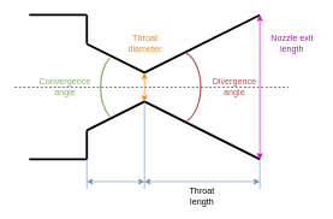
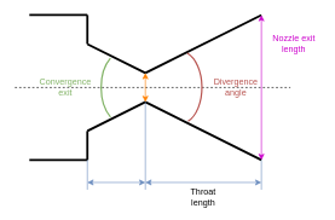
- <mxCell id="21" value="Throat diameter&lt;br&gt;" style="text;html=1;strokeColor=none;fillColor=none;align=center;verticalAlign=middle;whiteSpace=wrap;rounded=0;fontColor=#FF8000;" vertex="1" parent="1"><mxGeometry x="181" y="50" width="40" height="20" as="geometry" /></mxCell>
- <mxCell id="20" value="Convergence angle" style="text;html=1;strokeColor=none;fillColor=none;align=center;verticalAlign=middle;whiteSpace=wrap;rounded=0;fontColor=#82B366;fontSize=12;" vertex="1" parent="1"><mxGeometry x="70" y="110" width="40" height="20" as="geometry" /></mxCell>
+ <mxCell id="20" value="Convergence exit" style="text;html=1;strokeColor=none;fillColor=none;align=center;verticalAlign=middle;whiteSpace=wrap;rounded=0;fontColor=#82B366;fontSize=12;" vertex="1" parent="1"><mxGeometry x="70" y="110" width="40" height="20" as="geometry" /></mxCell>
